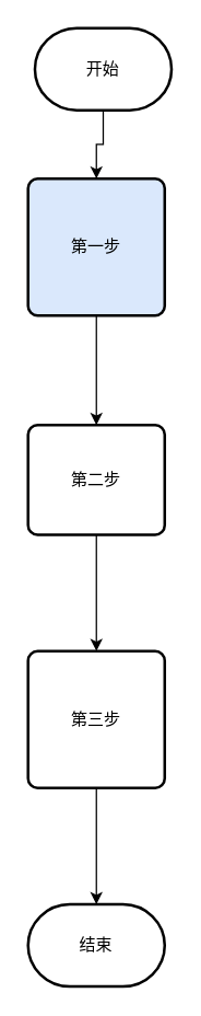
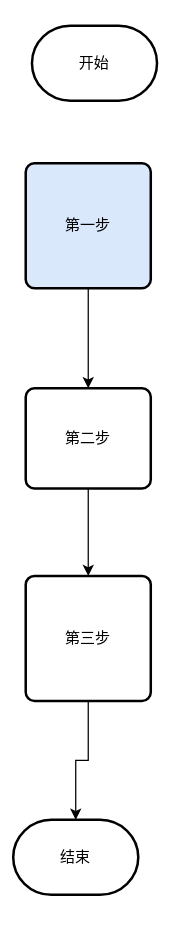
- <mxCell id="2" style="edgeStyle=orthogonalEdgeStyle;rounded=0;orthogonalLoop=1;jettySize=auto;html=1;exitX=0.5;exitY=1;exitDx=0;exitDy=0;exitPerimeter=0;entryX=0.5;entryY=0;entryDx=0;entryDy=0;" edge="1" parent="1" source="3" target="6"><mxGeometry relative="1" as="geometry" /></mxCell>
- <mxCell id="10" value="第三步" style="rounded=1;whiteSpace=wrap;html=1;absoluteArcSize=1;arcSize=14;strokeWidth=2;" vertex="1" parent="1"><mxGeometry x="20" y="475" width="100" height="100" as="geometry" /></mxCell>
+ <mxCell id="10" value="第三步" style="rounded=1;whiteSpace=wrap;html=1;absoluteArcSize=1;arcSize=14;strokeWidth=2;" vertex="1" parent="1"><mxGeometry x="20" y="460" width="100" height="100" as="geometry" /></mxCell>
- <mxCell id="4" value="结束" style="strokeWidth=2;html=1;shape=mxgraph.flowchart.terminator;whiteSpace=wrap;" vertex="1" parent="1"><mxGeometry x="20" y="660" width="100" height="60" as="geometry" /></mxCell>
+ <mxCell id="4" value="结束" style="strokeWidth=2;html=1;shape=mxgraph.flowchart.terminator;whiteSpace=wrap;" vertex="1" parent="1"><mxGeometry x="10" y="655" width="100" height="60" as="geometry" /></mxCell>
